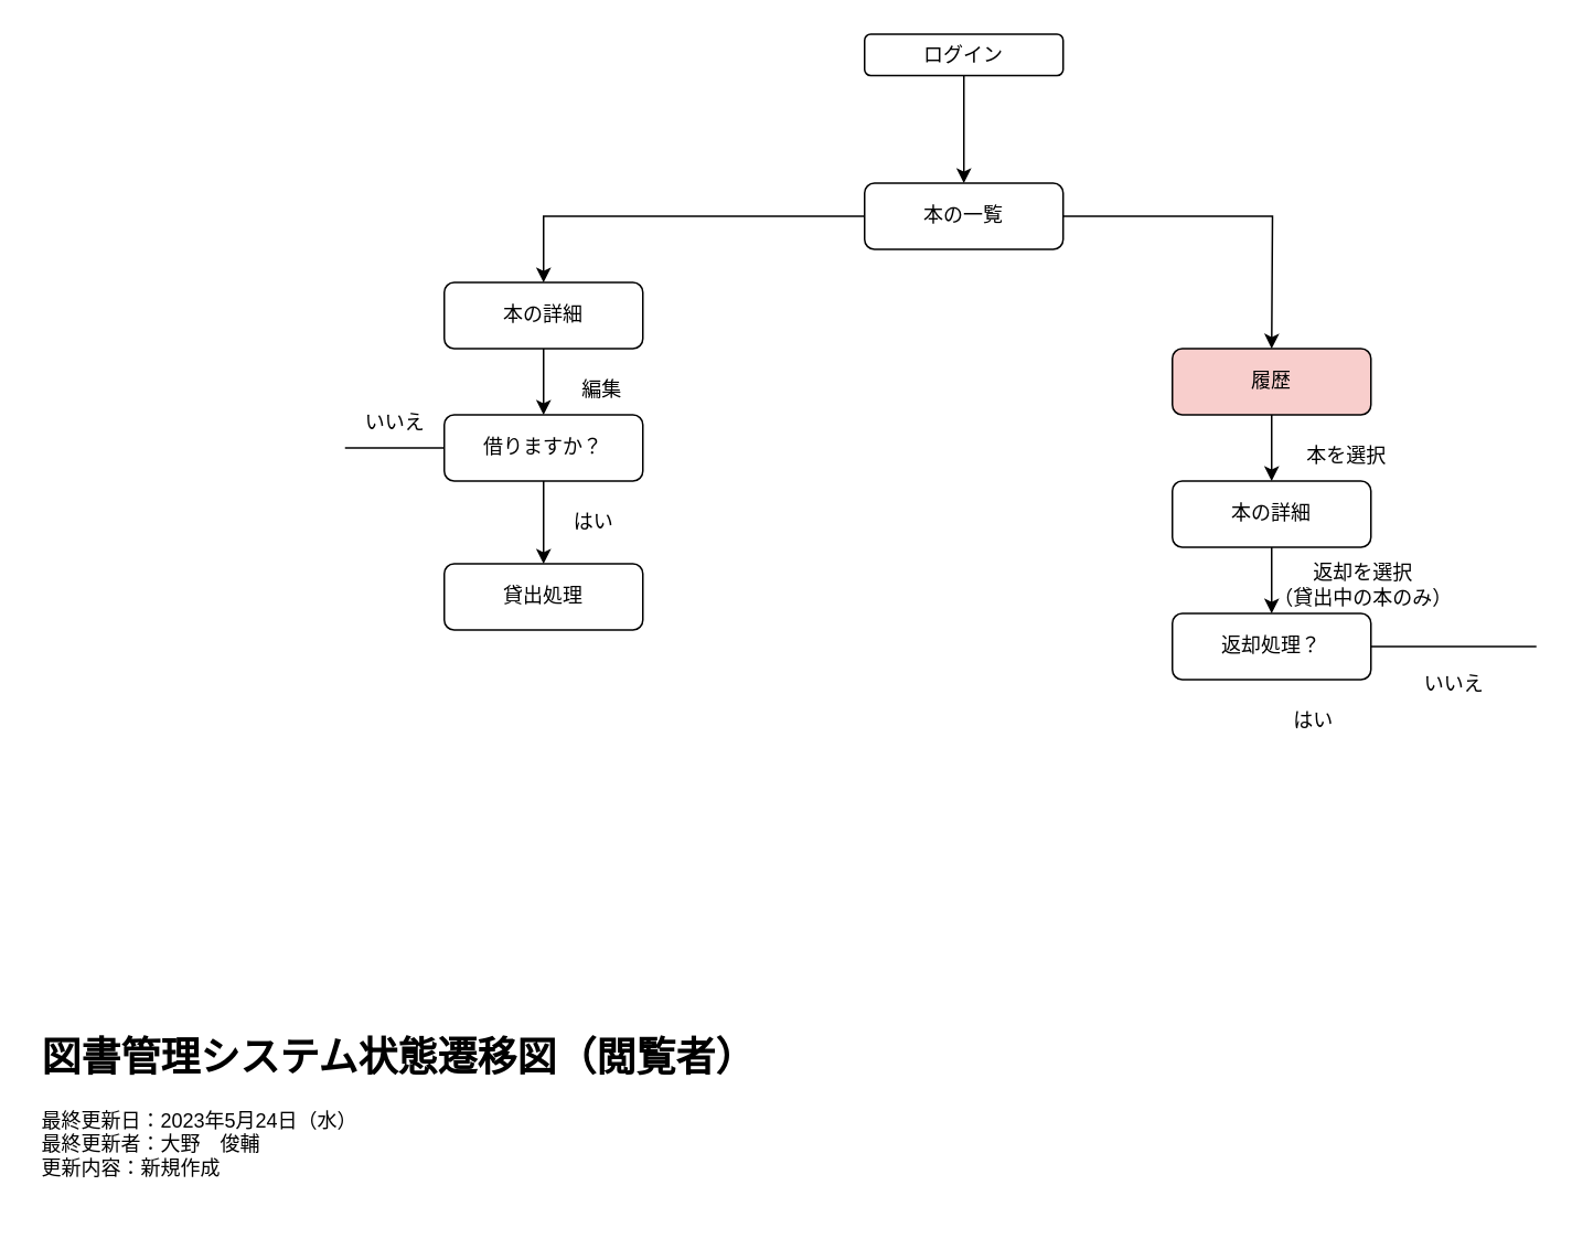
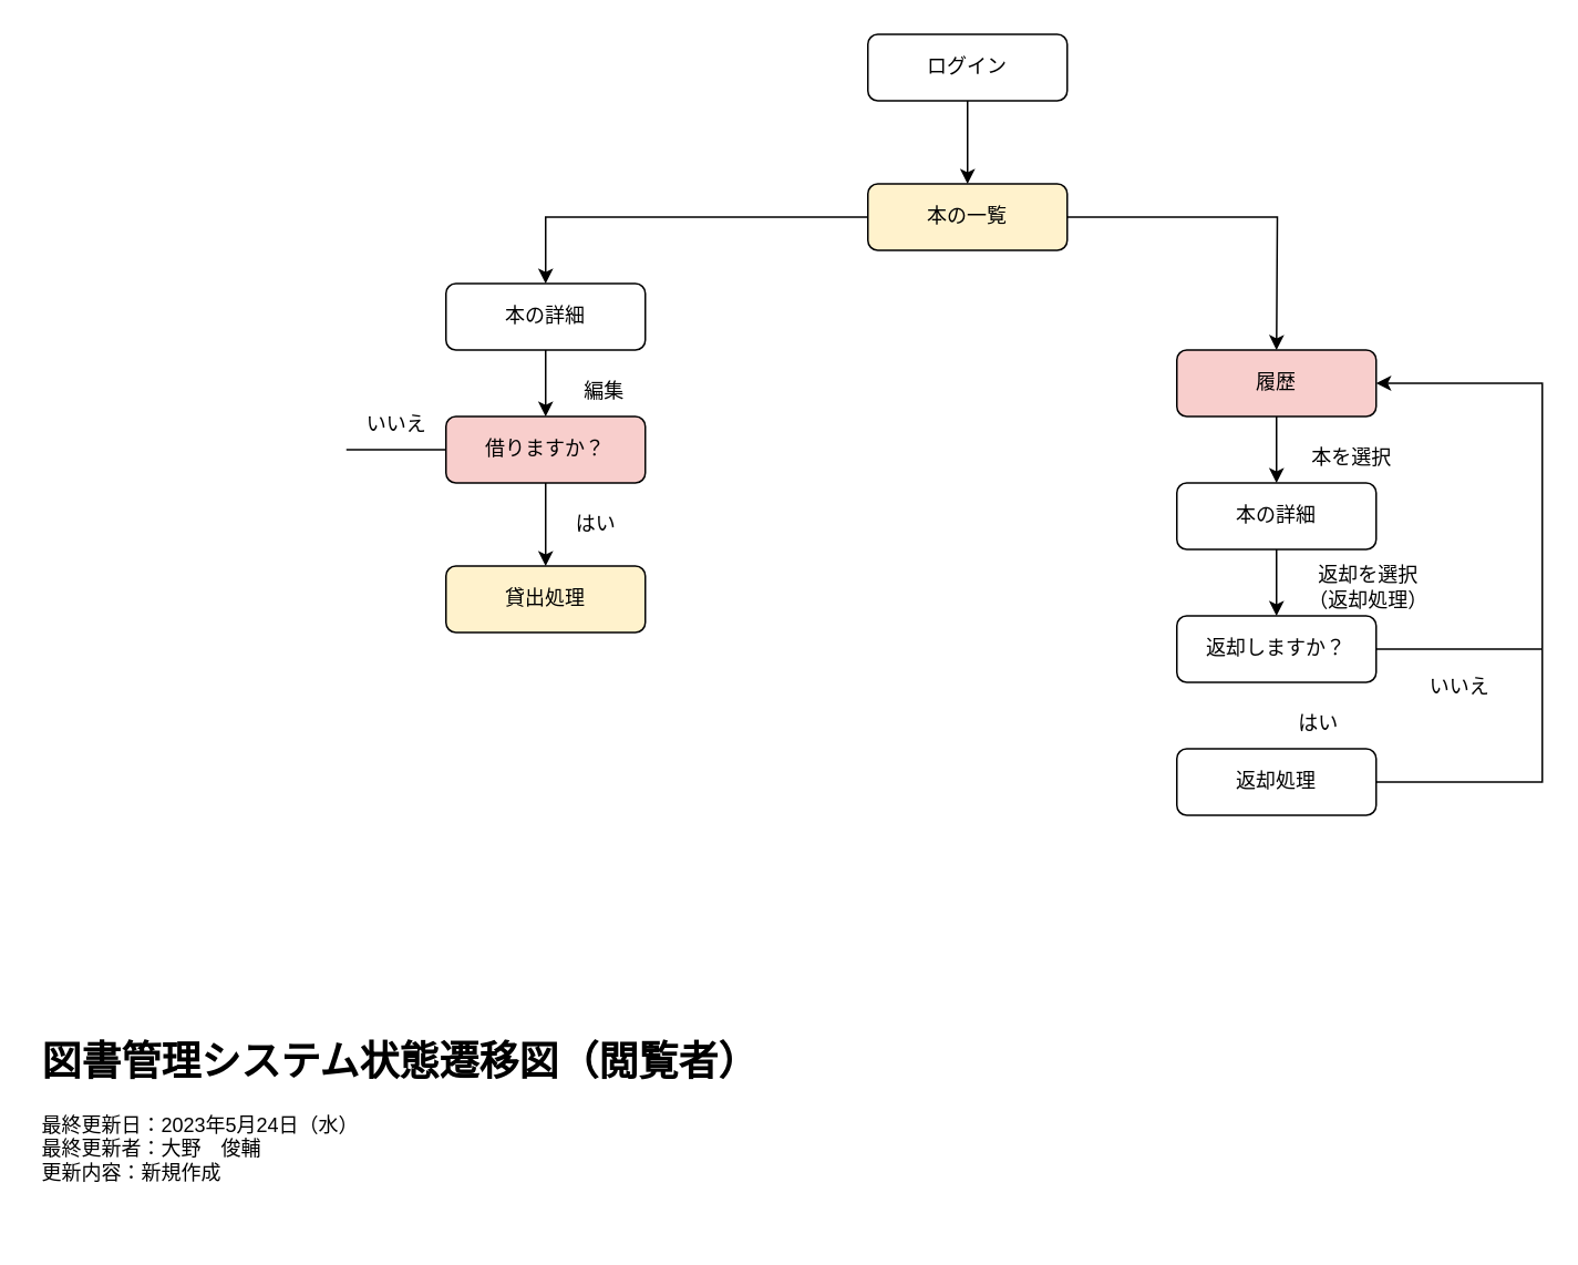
- <mxCell id="3" value="ログイン" style="rounded=1;whiteSpace=wrap;html=1;fontSize=12;glass=0;strokeWidth=1;shadow=0;" parent="1" vertex="1"><mxGeometry x="522" y="20" width="120" height="25" as="geometry" /></mxCell>
+ <mxCell id="3" value="ログイン" style="rounded=1;whiteSpace=wrap;html=1;fontSize=12;glass=0;strokeWidth=1;shadow=0;" parent="1" vertex="1"><mxGeometry x="522" y="20" width="120" height="40" as="geometry" /></mxCell>
- <mxCell id="6" value="本の一覧" style="rounded=1;whiteSpace=wrap;html=1;fontSize=12;glass=0;strokeWidth=1;shadow=0;" parent="1" vertex="1"><mxGeometry x="522" y="110" width="120" height="40" as="geometry" /></mxCell>
+ <mxCell id="6" value="本の一覧" style="rounded=1;whiteSpace=wrap;html=1;fontSize=12;glass=0;strokeWidth=1;shadow=0;fillColor=#fff2cc;" parent="1" vertex="1"><mxGeometry x="522" y="110" width="120" height="40" as="geometry" /></mxCell>
- <mxCell id="23" value="借りますか？" style="rounded=1;whiteSpace=wrap;html=1;fontSize=12;glass=0;strokeWidth=1;shadow=0;" vertex="1" parent="1"><mxGeometry x="268" y="250" width="120" height="40" as="geometry" /></mxCell>
+ <mxCell id="23" value="借りますか？" style="rounded=1;whiteSpace=wrap;html=1;fontSize=12;glass=0;strokeWidth=1;shadow=0;fillColor=#f8cecc;" vertex="1" parent="1"><mxGeometry x="268" y="250" width="120" height="40" as="geometry" /></mxCell>
- <mxCell id="18" value="返却を選択&lt;br&gt;（貸出中の本のみ）" style="text;html=1;align=center;verticalAlign=middle;resizable=0;points=[];autosize=1;strokeColor=none;fillColor=none;" parent="1" vertex="1"><mxGeometry x="758" y="333" width="130" height="40" as="geometry" /></mxCell>
+ <mxCell id="18" value="返却を選択&lt;br&gt;（返却処理）" style="text;html=1;align=center;verticalAlign=middle;resizable=0;points=[];autosize=1;strokeColor=none;fillColor=none;" parent="1" vertex="1"><mxGeometry x="758" y="333" width="130" height="40" as="geometry" /></mxCell>
+ <mxCell id="13" style="edgeStyle=orthogonalEdgeStyle;rounded=0;orthogonalLoop=1;jettySize=auto;html=1;entryX=1;entryY=0.5;entryDx=0;entryDy=0;" parent="1" source="14" target="9" edge="1"><mxGeometry relative="1" as="geometry"><mxPoint x="938" y="190" as="targetPoint" /><Array as="points"><mxPoint x="928" y="470" /><mxPoint x="928" y="230" /></Array></mxGeometry></mxCell>
- <mxCell id="25" value="貸出処理" style="rounded=1;whiteSpace=wrap;html=1;fontSize=12;glass=0;strokeWidth=1;shadow=0;" vertex="1" parent="1"><mxGeometry x="268" y="340" width="120" height="40" as="geometry" /></mxCell>
+ <mxCell id="25" value="貸出処理" style="rounded=1;whiteSpace=wrap;html=1;fontSize=12;glass=0;strokeWidth=1;shadow=0;fillColor=#fff2cc;" vertex="1" parent="1"><mxGeometry x="268" y="340" width="120" height="40" as="geometry" /></mxCell>
- <mxCell id="12" value="返却処理？" style="rounded=1;whiteSpace=wrap;html=1;fontSize=12;glass=0;strokeWidth=1;shadow=0;" parent="1" vertex="1"><mxGeometry x="708" y="370" width="120" height="40" as="geometry" /></mxCell>
+ <mxCell id="12" value="返却しますか？" style="rounded=1;whiteSpace=wrap;html=1;fontSize=12;glass=0;strokeWidth=1;shadow=0;" parent="1" vertex="1"><mxGeometry x="708" y="370" width="120" height="40" as="geometry" /></mxCell>
+ <mxCell id="14" value="返却処理" style="rounded=1;whiteSpace=wrap;html=1;fontSize=12;glass=0;strokeWidth=1;shadow=0;" parent="1" vertex="1"><mxGeometry x="708" y="450" width="120" height="40" as="geometry" /></mxCell>
